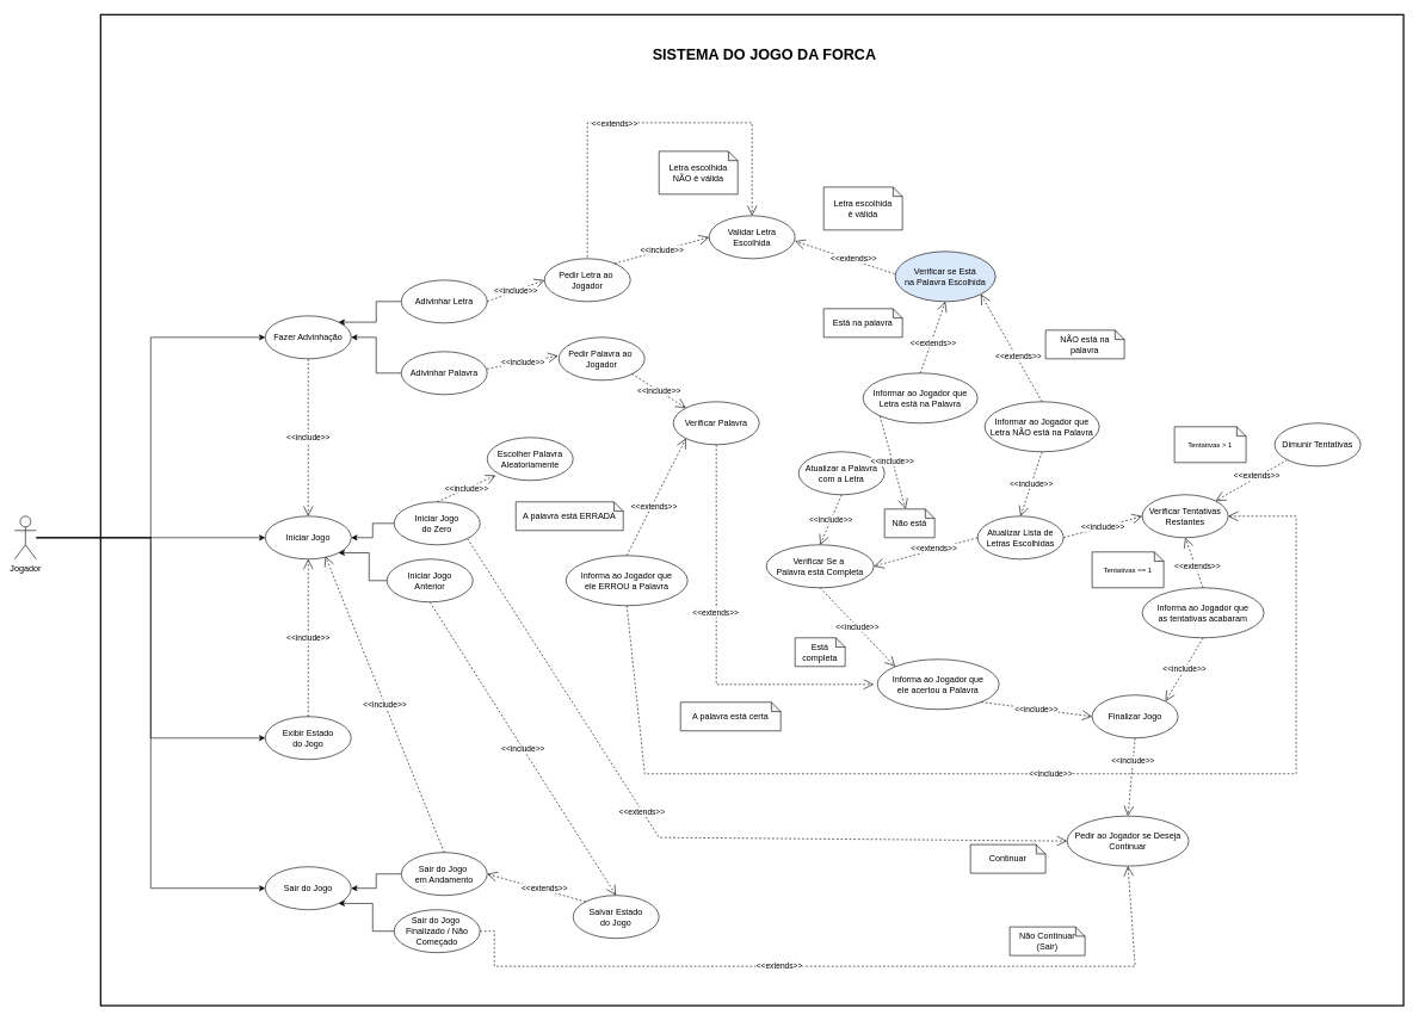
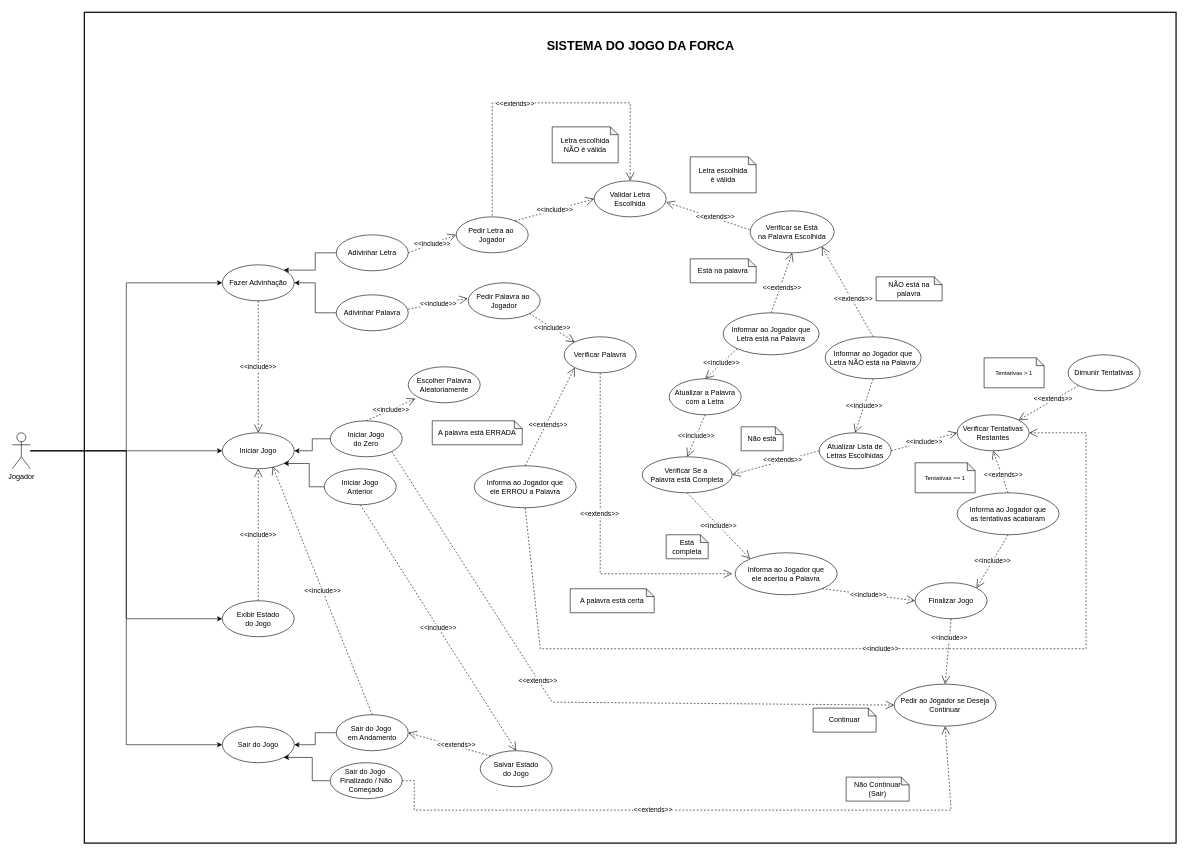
- <mxCell id="30" value="&lt;div&gt;Verificar se Está&lt;/div&gt;&lt;div&gt;na Palavra Escolhida&lt;/div&gt;" style="ellipse;whiteSpace=wrap;html=1;fillColor=#dae8fc;" parent="1" vertex="1"><mxGeometry x="1250" y="351" width="140" height="70" as="geometry" /></mxCell>
+ <mxCell id="30" value="&lt;div&gt;Verificar se Está&lt;/div&gt;&lt;div&gt;na Palavra Escolhida&lt;/div&gt;" style="ellipse;whiteSpace=wrap;html=1;" parent="1" vertex="1"><mxGeometry x="1250" y="351" width="140" height="70" as="geometry" /></mxCell>
- <mxCell id="48" value="&amp;lt;&amp;lt;include&amp;gt;&amp;gt;" style="endArrow=open;endSize=12;dashed=1;html=1;rounded=0;exitX=0;exitY=1;exitDx=0;exitDy=0;" parent="1" source="47" target="54" edge="1"><mxGeometry x="-0.01" width="160" relative="1" as="geometry"><mxPoint x="985" y="808" as="sourcePoint" /><mxPoint x="1057" y="751" as="targetPoint" /><mxPoint as="offset" /></mxGeometry></mxCell>
+ <mxCell id="48" value="&amp;lt;&amp;lt;include&amp;gt;&amp;gt;" style="endArrow=open;endSize=12;dashed=1;html=1;rounded=0;exitX=0;exitY=1;exitDx=0;exitDy=0;entryX=0.5;entryY=0;entryDx=0;entryDy=0;" parent="1" source="47" target="31" edge="1"><mxGeometry x="-0.01" width="160" relative="1" as="geometry"><mxPoint x="985" y="808" as="sourcePoint" /><mxPoint x="1057" y="751" as="targetPoint" /><mxPoint as="offset" /></mxGeometry></mxCell>
